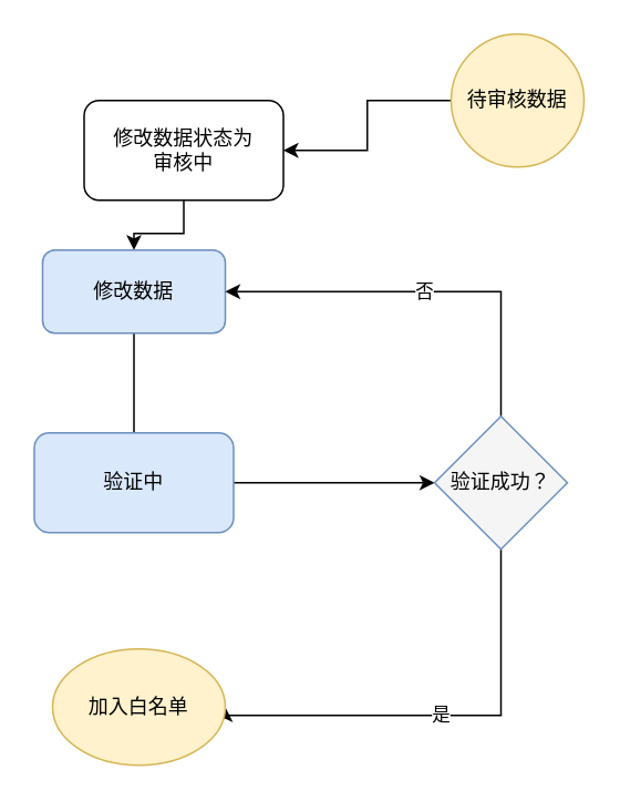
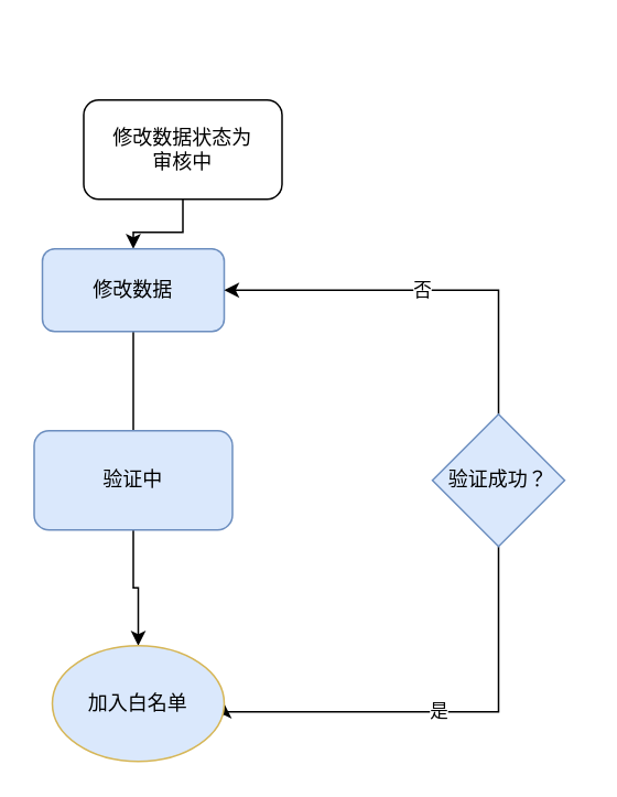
- <mxCell id="3" value="待审核数据" style="ellipse;whiteSpace=wrap;html=1;aspect=fixed;fillColor=#fff2cc;strokeColor=#d6b656;" vertex="1" parent="1"><mxGeometry x="271" y="20" width="80" height="80" as="geometry" /></mxCell>
- <mxCell id="2" style="edgeStyle=orthogonalEdgeStyle;rounded=0;orthogonalLoop=1;jettySize=auto;html=1;entryX=1;entryY=0.5;entryDx=0;entryDy=0;" edge="1" parent="1" source="3" target="5"><mxGeometry relative="1" as="geometry" /></mxCell>
- <mxCell id="8" style="edgeStyle=orthogonalEdgeStyle;rounded=0;orthogonalLoop=1;jettySize=auto;html=1;" edge="1" parent="1" source="9" target="12"><mxGeometry relative="1" as="geometry" /></mxCell>
+ <mxCell id="8" style="edgeStyle=orthogonalEdgeStyle;rounded=0;orthogonalLoop=1;jettySize=auto;html=1;" edge="1" parent="1" source="9" target="13"><mxGeometry relative="1" as="geometry" /></mxCell>
- <mxCell id="12" value="验证成功？" style="rhombus;whiteSpace=wrap;html=1;fillColor=#f5f5f5;strokeColor=#6c8ebf;" vertex="1" parent="1"><mxGeometry x="261" y="250" width="80" height="80" as="geometry" /></mxCell>
+ <mxCell id="12" value="验证成功？" style="rhombus;whiteSpace=wrap;html=1;fillColor=#dae8fc;strokeColor=#6c8ebf;" vertex="1" parent="1"><mxGeometry x="261" y="250" width="80" height="80" as="geometry" /></mxCell>
- <mxCell id="13" value="加入白名单" style="ellipse;whiteSpace=wrap;html=1;fillColor=#fff2cc;strokeColor=#d6b656;" vertex="1" parent="1"><mxGeometry x="31" y="390" width="104" height="70" as="geometry" /></mxCell>
+ <mxCell id="13" value="加入白名单" style="ellipse;whiteSpace=wrap;html=1;fillColor=#dae8fc;strokeColor=#d6b656;" vertex="1" parent="1"><mxGeometry x="31" y="390" width="104" height="70" as="geometry" /></mxCell>
